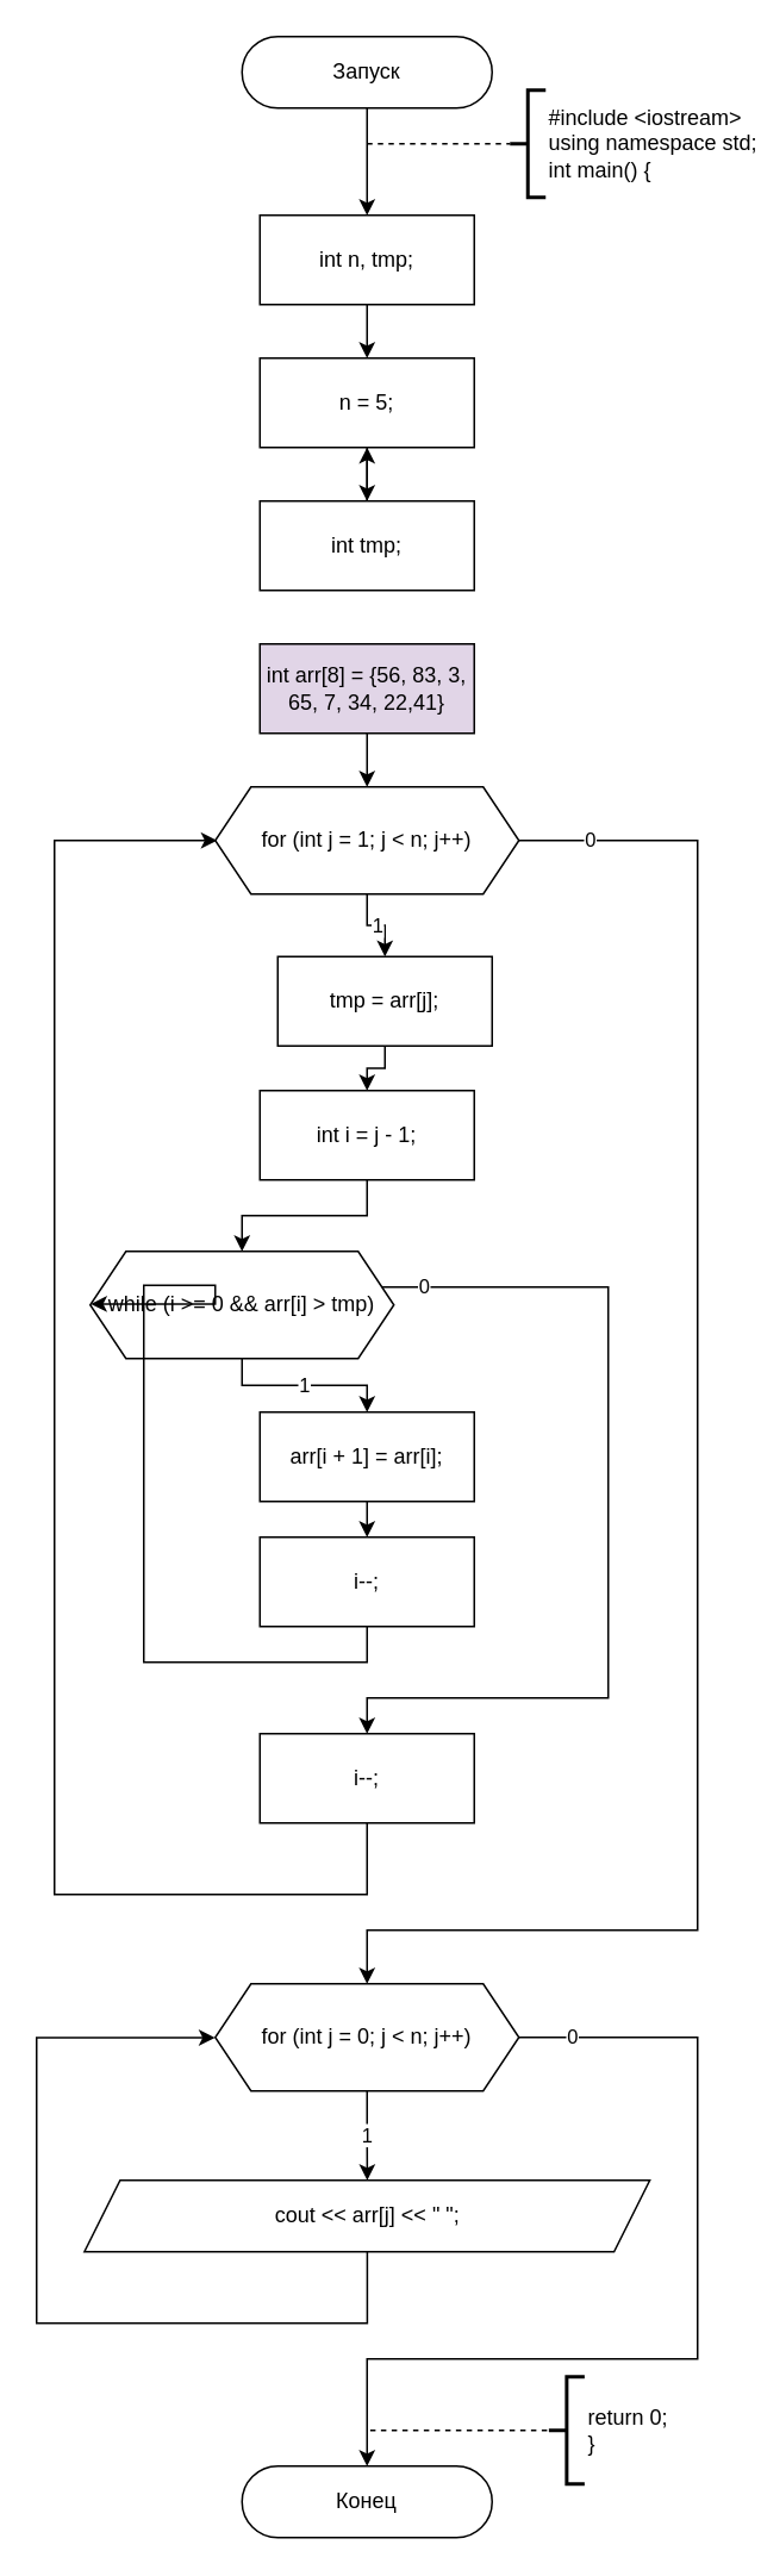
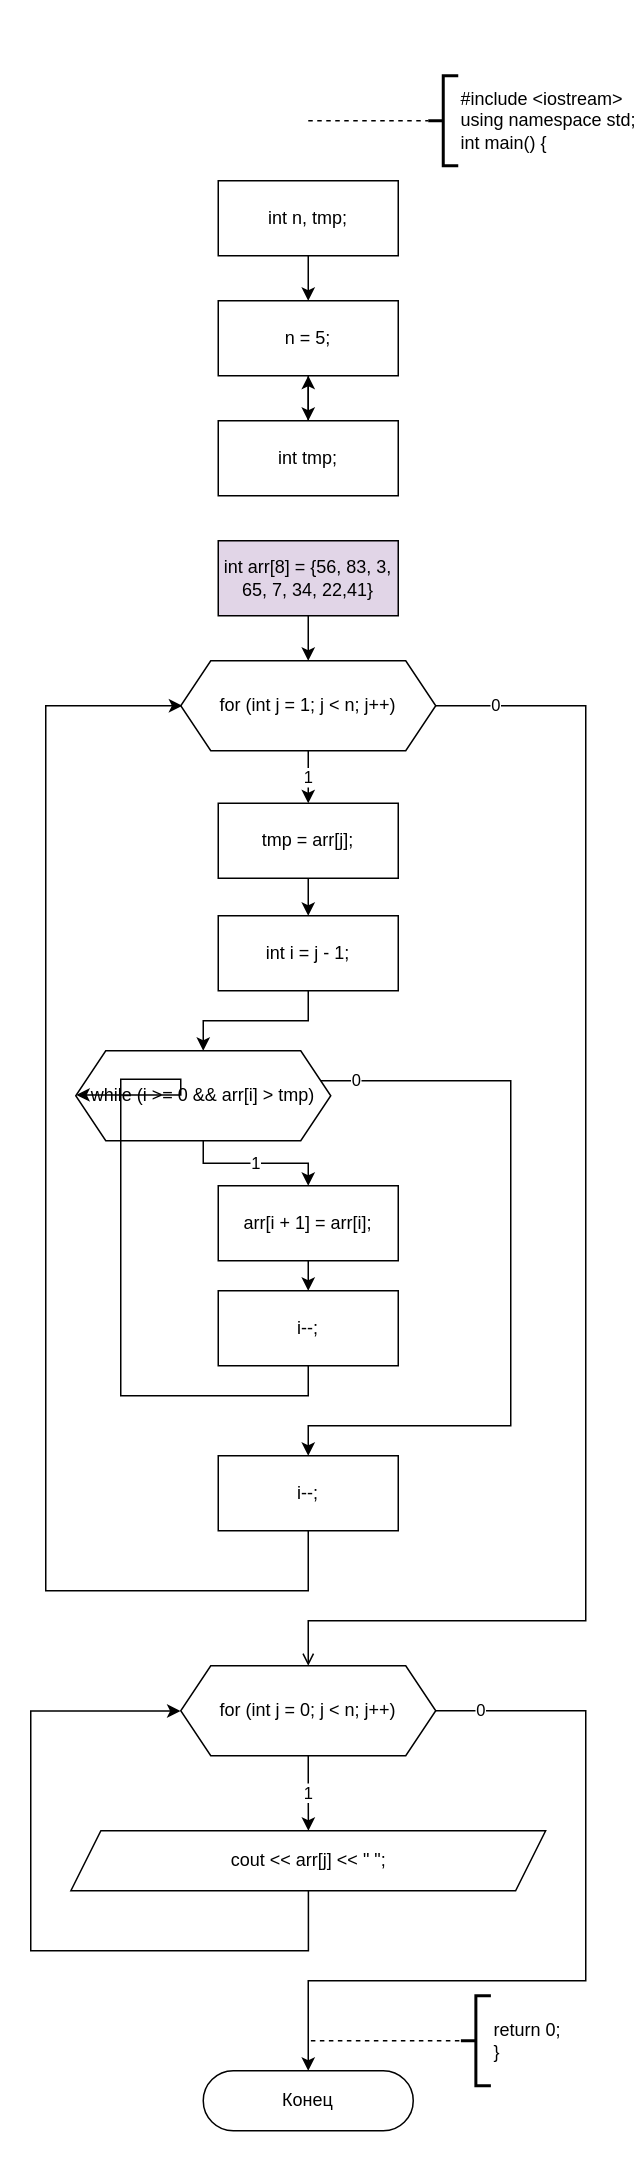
- <mxCell id="3" value="Запуск" style="rounded=1;whiteSpace=wrap;html=1;arcSize=50;" parent="1" vertex="1"><mxGeometry x="135" y="20" width="140" height="40" as="geometry" /></mxCell>
- <mxCell id="2" style="edgeStyle=orthogonalEdgeStyle;rounded=0;orthogonalLoop=1;jettySize=auto;html=1;" parent="1" source="3" target="5" edge="1"><mxGeometry relative="1" as="geometry" /></mxCell>
- <mxCell id="23" value="tmp = arr[j];" style="rounded=0;whiteSpace=wrap;html=1;" parent="1" vertex="1"><mxGeometry x="155" y="535" width="120" height="50" as="geometry" /></mxCell>
+ <mxCell id="23" value="tmp = arr[j];" style="rounded=0;whiteSpace=wrap;html=1;" parent="1" vertex="1"><mxGeometry x="145" y="535" width="120" height="50" as="geometry" /></mxCell>
- <mxCell id="20" value="0" style="edgeStyle=orthogonalEdgeStyle;rounded=0;html=1;" parent="1" source="21" target="37" edge="1"><mxGeometry x="-0.913" relative="1" as="geometry"><Array as="points"><mxPoint x="390" y="470" /><mxPoint x="390" y="1080" /><mxPoint x="205" y="1080" /></Array><mxPoint as="offset" /></mxGeometry></mxCell>
+ <mxCell id="20" value="0" style="edgeStyle=orthogonalEdgeStyle;rounded=0;html=1;endArrow=open;" parent="1" source="21" target="37" edge="1"><mxGeometry x="-0.913" relative="1" as="geometry"><Array as="points"><mxPoint x="390" y="470" /><mxPoint x="390" y="1080" /><mxPoint x="205" y="1080" /></Array><mxPoint as="offset" /></mxGeometry></mxCell>
